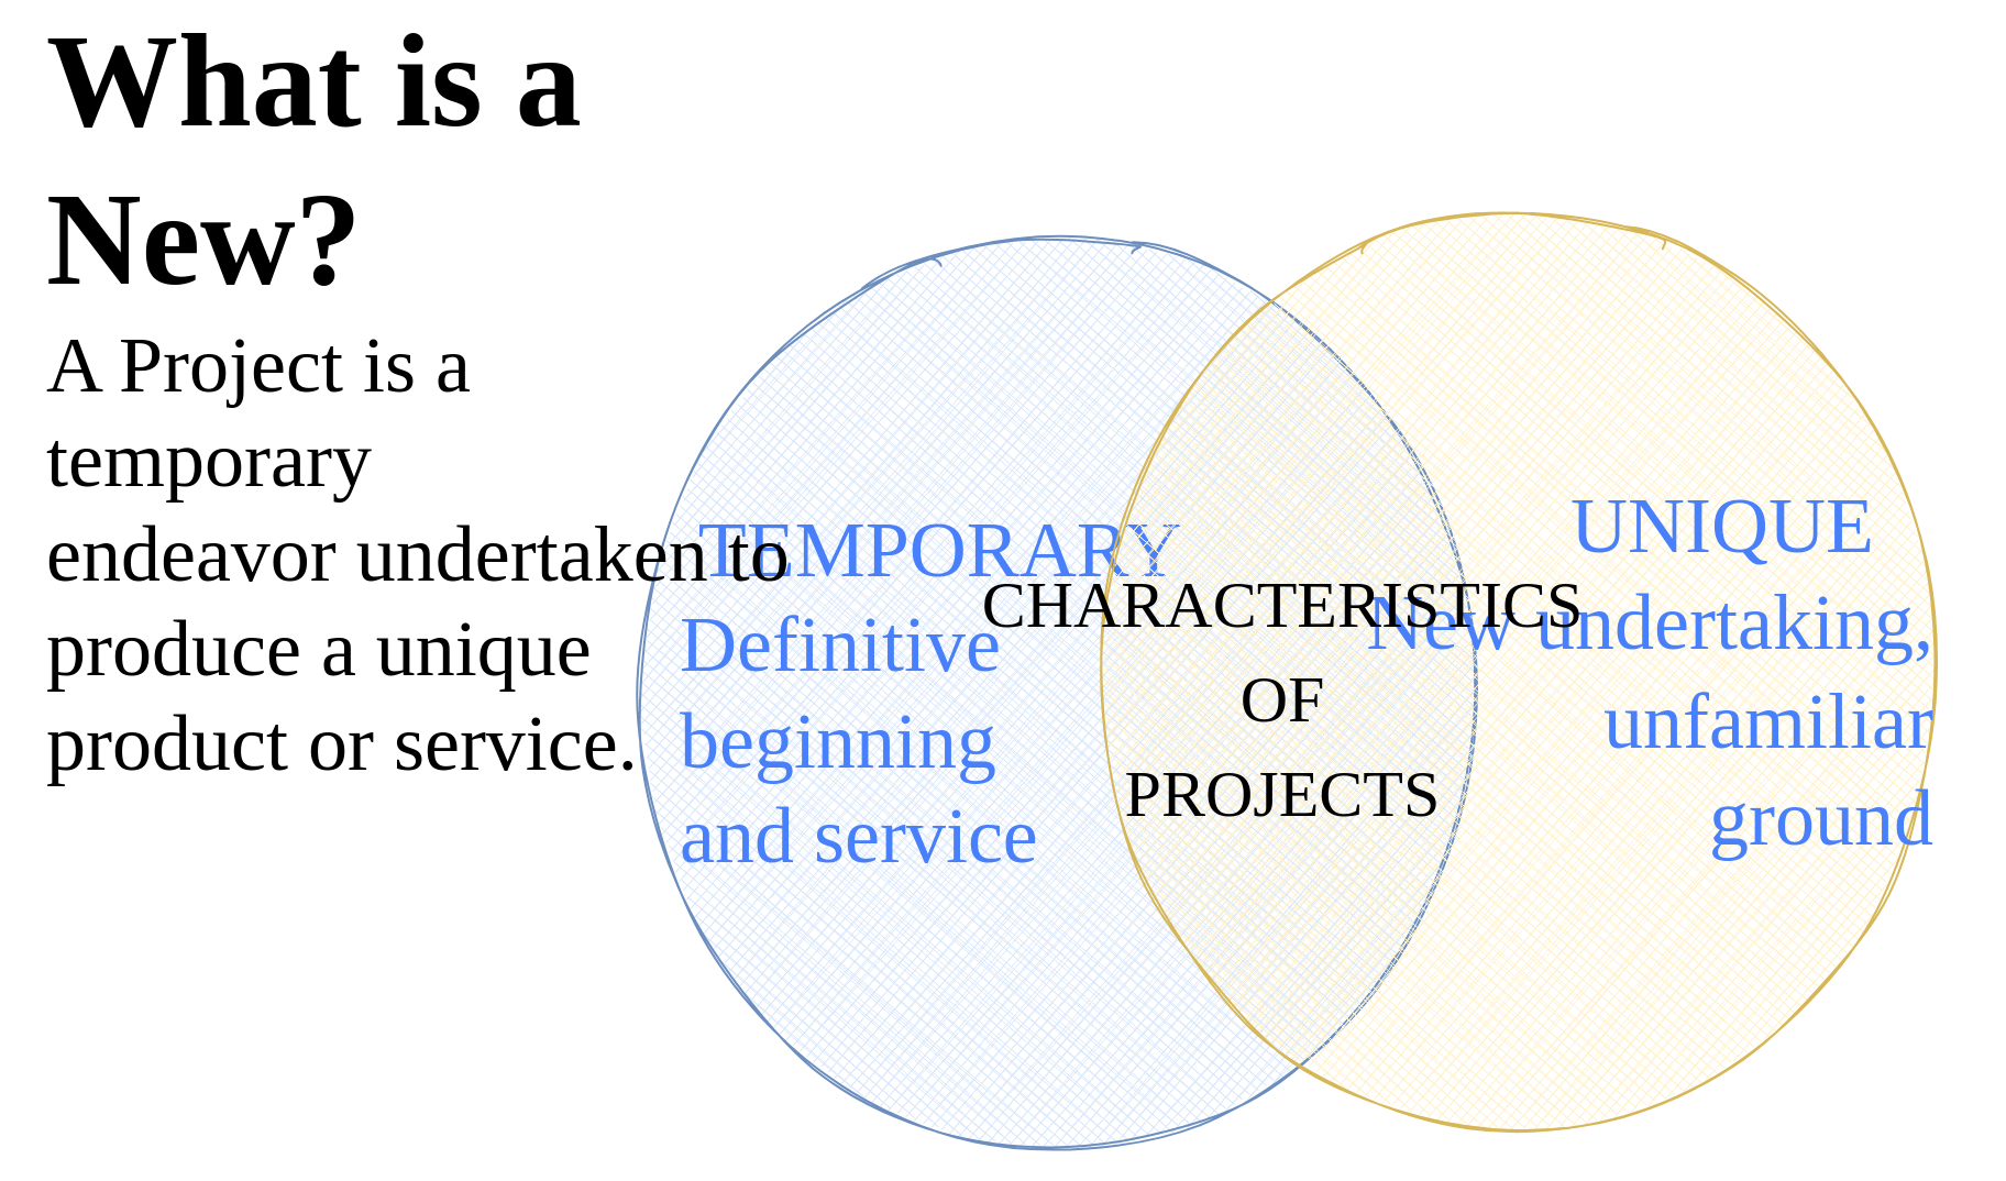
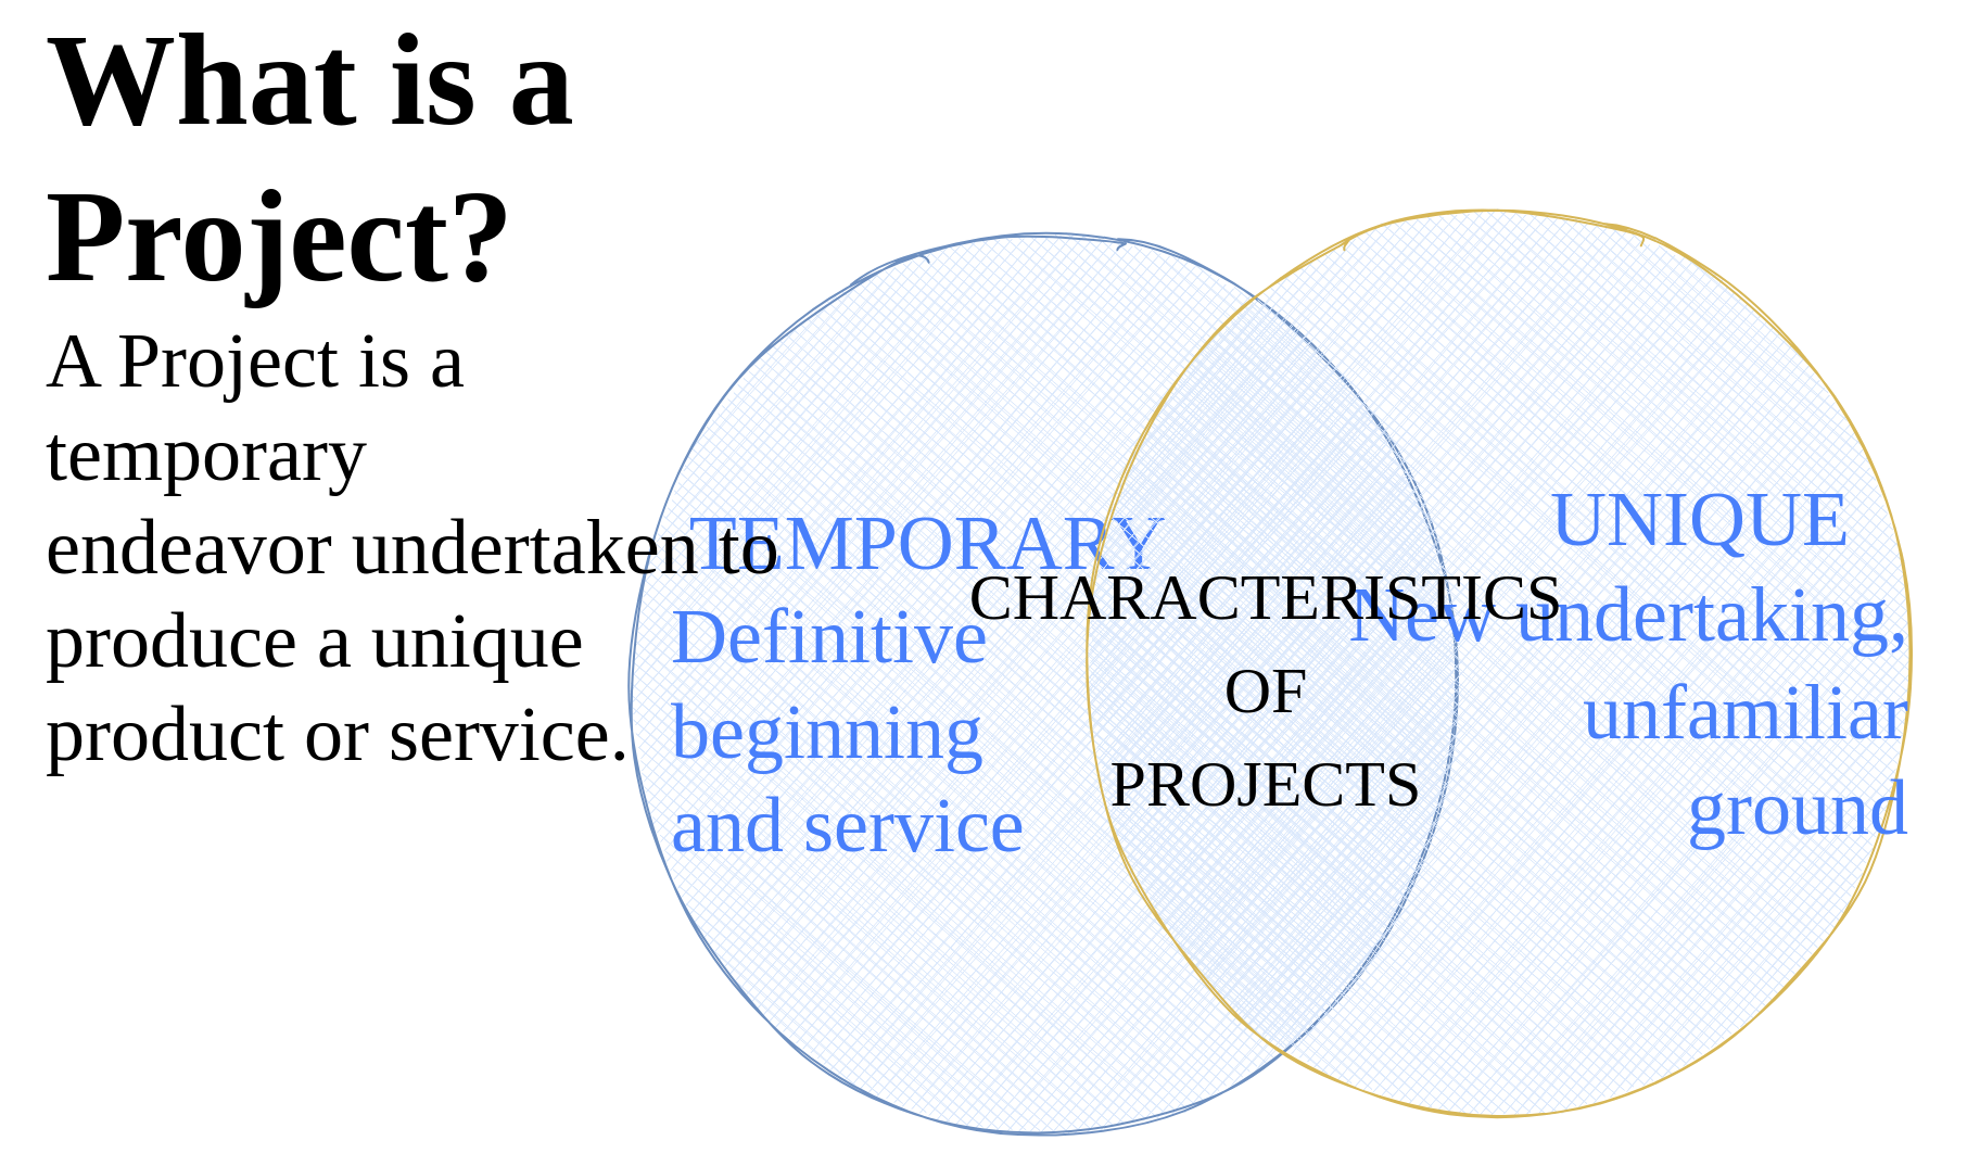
- <mxCell id="4" value="&lt;div style=&quot;text-align: left&quot;&gt;&lt;b style=&quot;font-size: 60px&quot;&gt;What is a New?&lt;/b&gt;&lt;/div&gt;&lt;div style=&quot;text-align: left&quot;&gt;&lt;/div&gt;&lt;div style=&quot;text-align: left&quot;&gt;&lt;span&gt;A Project is a temporary&amp;nbsp;&lt;/span&gt;&lt;/div&gt;&lt;div style=&quot;text-align: left&quot;&gt;&lt;span&gt;endeavor undertaken to&amp;nbsp;&lt;/span&gt;&lt;/div&gt;&lt;div style=&quot;text-align: left&quot;&gt;&lt;span&gt;produce a unique&amp;nbsp;&lt;/span&gt;&lt;/div&gt;&lt;div style=&quot;text-align: left&quot;&gt;&lt;span&gt;product or service.&lt;/span&gt;&lt;/div&gt;" style="text;html=1;strokeColor=none;fillColor=none;align=center;verticalAlign=middle;whiteSpace=wrap;rounded=0;sketch=1;fillStyle=cross-hatch;fontFamily=FZJingLeiS-R-GB;fontSize=36;" vertex="1" parent="1"><mxGeometry x="20" y="20" width="360" height="250" as="geometry" /></mxCell>
+ <mxCell id="4" value="&lt;div style=&quot;text-align: left&quot;&gt;&lt;b style=&quot;font-size: 60px&quot;&gt;What is a Project?&lt;/b&gt;&lt;/div&gt;&lt;div style=&quot;text-align: left&quot;&gt;&lt;/div&gt;&lt;div style=&quot;text-align: left&quot;&gt;&lt;span&gt;A Project is a temporary&amp;nbsp;&lt;/span&gt;&lt;/div&gt;&lt;div style=&quot;text-align: left&quot;&gt;&lt;span&gt;endeavor undertaken to&amp;nbsp;&lt;/span&gt;&lt;/div&gt;&lt;div style=&quot;text-align: left&quot;&gt;&lt;span&gt;produce a unique&amp;nbsp;&lt;/span&gt;&lt;/div&gt;&lt;div style=&quot;text-align: left&quot;&gt;&lt;span&gt;product or service.&lt;/span&gt;&lt;/div&gt;" style="text;html=1;strokeColor=none;fillColor=none;align=center;verticalAlign=middle;whiteSpace=wrap;rounded=0;sketch=1;fillStyle=cross-hatch;fontFamily=FZJingLeiS-R-GB;fontSize=36;" vertex="1" parent="1"><mxGeometry x="20" y="20" width="360" height="250" as="geometry" /></mxCell>
- <mxCell id="3" value="&lt;div style=&quot;font-size: 36px&quot;&gt;&lt;span&gt;&lt;font style=&quot;font-size: 36px&quot; face=&quot;FZJingLeiS-R-GB&quot; color=&quot;#487ffb&quot;&gt;UNIQUE&amp;nbsp; &amp;nbsp;&amp;nbsp;&lt;/font&gt;&lt;/span&gt;&lt;/div&gt;&lt;div style=&quot;font-size: 36px&quot;&gt;&lt;span&gt;&lt;font style=&quot;font-size: 36px&quot; face=&quot;FZJingLeiS-R-GB&quot; color=&quot;#487ffb&quot;&gt;New undertaking,&amp;nbsp;&lt;/font&gt;&lt;/span&gt;&lt;/div&gt;&lt;div style=&quot;font-size: 36px&quot;&gt;&lt;span&gt;&lt;font style=&quot;font-size: 36px&quot; face=&quot;FZJingLeiS-R-GB&quot; color=&quot;#487ffb&quot;&gt;unfamiliar&amp;nbsp;&lt;/font&gt;&lt;/span&gt;&lt;/div&gt;&lt;div style=&quot;font-size: 36px&quot;&gt;&lt;span&gt;&lt;font style=&quot;font-size: 36px&quot; face=&quot;FZJingLeiS-R-GB&quot; color=&quot;#487ffb&quot;&gt;ground&amp;nbsp;&lt;/font&gt;&lt;/span&gt;&lt;/div&gt;" style="ellipse;whiteSpace=wrap;html=1;aspect=fixed;sketch=1;fillStyle=cross-hatch;fillColor=#fff2cc;strokeColor=#d6b656;align=right;" vertex="1" parent="1"><mxGeometry x="490" y="70" width="400" height="400" as="geometry" /></mxCell>
+ <mxCell id="3" value="&lt;div style=&quot;font-size: 36px&quot;&gt;&lt;span&gt;&lt;font style=&quot;font-size: 36px&quot; face=&quot;FZJingLeiS-R-GB&quot; color=&quot;#487ffb&quot;&gt;UNIQUE&amp;nbsp; &amp;nbsp;&amp;nbsp;&lt;/font&gt;&lt;/span&gt;&lt;/div&gt;&lt;div style=&quot;font-size: 36px&quot;&gt;&lt;span&gt;&lt;font style=&quot;font-size: 36px&quot; face=&quot;FZJingLeiS-R-GB&quot; color=&quot;#487ffb&quot;&gt;New undertaking,&amp;nbsp;&lt;/font&gt;&lt;/span&gt;&lt;/div&gt;&lt;div style=&quot;font-size: 36px&quot;&gt;&lt;span&gt;&lt;font style=&quot;font-size: 36px&quot; face=&quot;FZJingLeiS-R-GB&quot; color=&quot;#487ffb&quot;&gt;unfamiliar&amp;nbsp;&lt;/font&gt;&lt;/span&gt;&lt;/div&gt;&lt;div style=&quot;font-size: 36px&quot;&gt;&lt;span&gt;&lt;font style=&quot;font-size: 36px&quot; face=&quot;FZJingLeiS-R-GB&quot; color=&quot;#487ffb&quot;&gt;ground&amp;nbsp;&lt;/font&gt;&lt;/span&gt;&lt;/div&gt;" style="ellipse;whiteSpace=wrap;html=1;aspect=fixed;sketch=1;fillStyle=cross-hatch;fillColor=#dae8fc;strokeColor=#d6b656;align=right;" vertex="1" parent="1"><mxGeometry x="490" y="70" width="400" height="400" as="geometry" /></mxCell>
